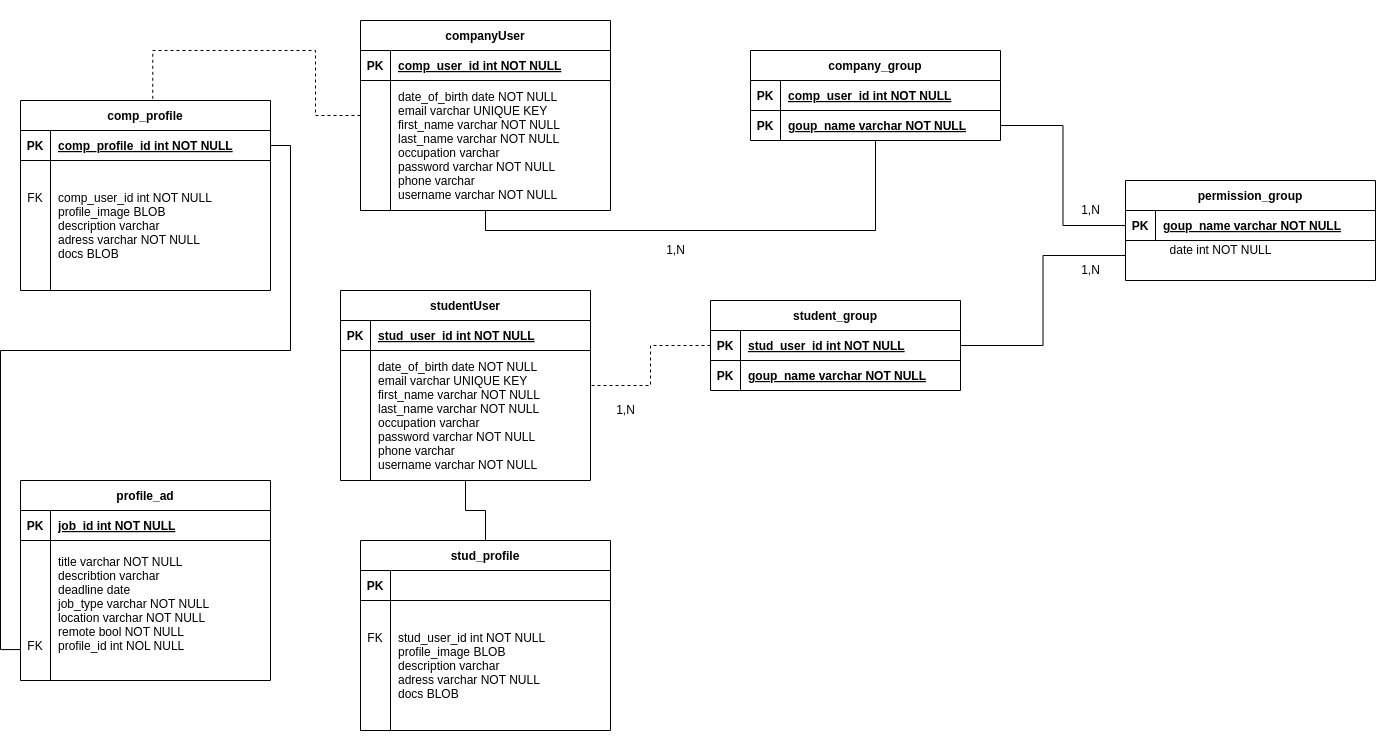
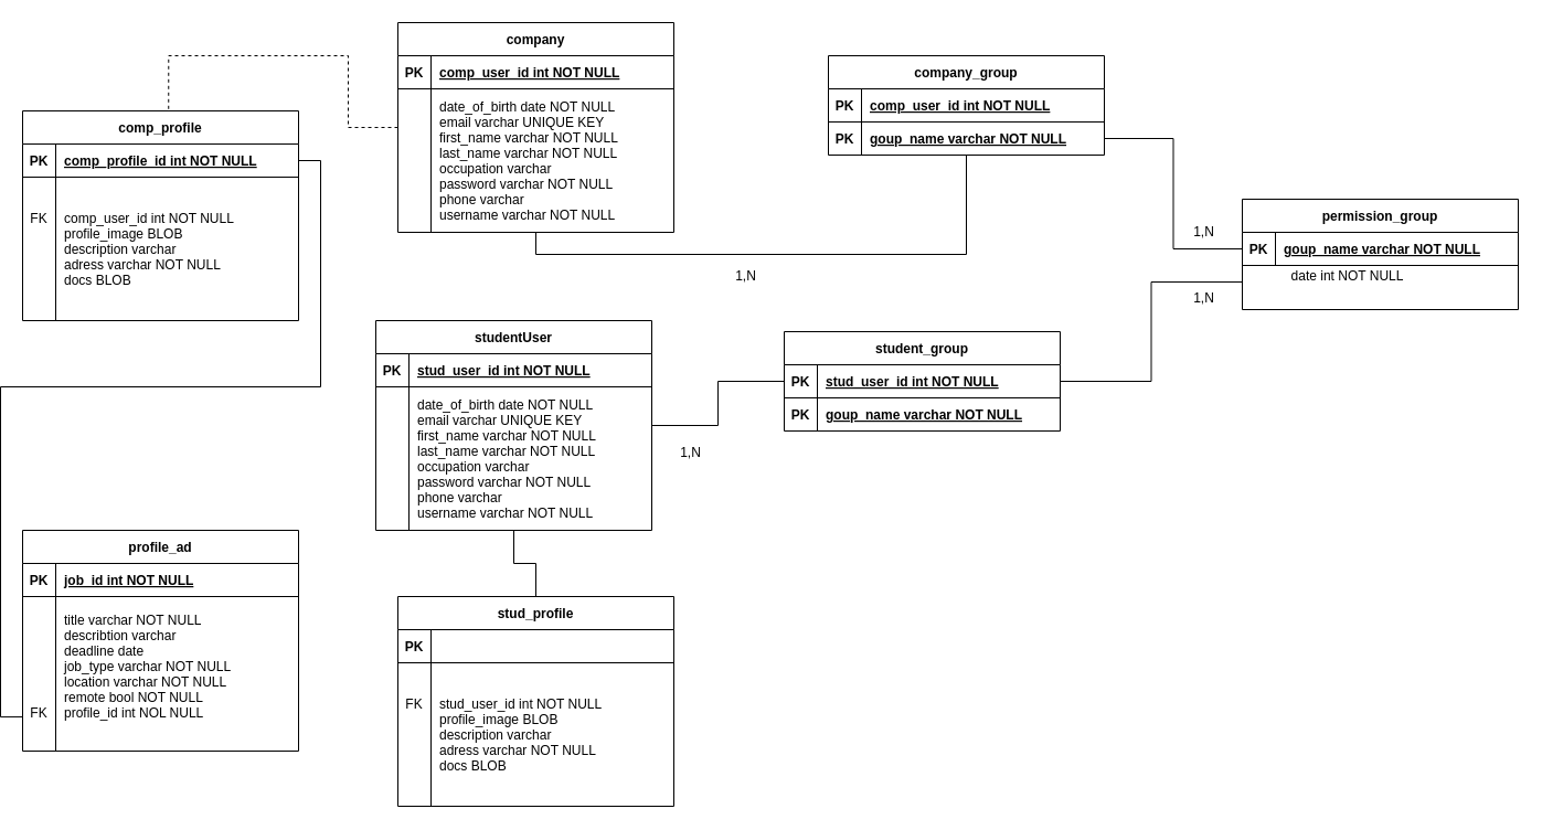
- <mxCell id="42" value="companyUser" style="shape=table;startSize=30;container=1;collapsible=1;childLayout=tableLayout;fixedRows=1;rowLines=0;fontStyle=1;align=center;resizeLast=1;" parent="1" vertex="1"><mxGeometry x="360" y="20" width="250" height="190" as="geometry" /></mxCell>
+ <mxCell id="42" value="company" style="shape=table;startSize=30;container=1;collapsible=1;childLayout=tableLayout;fixedRows=1;rowLines=0;fontStyle=1;align=center;resizeLast=1;" parent="1" vertex="1"><mxGeometry x="360" y="20" width="250" height="190" as="geometry" /></mxCell>
- <mxCell id="56" style="edgeStyle=orthogonalEdgeStyle;rounded=0;orthogonalLoop=1;jettySize=auto;html=1;endArrow=none;endFill=0;dashed=1;" parent="1" source="57" target="34" edge="1"><mxGeometry relative="1" as="geometry" /></mxCell>
+ <mxCell id="56" style="edgeStyle=orthogonalEdgeStyle;rounded=0;orthogonalLoop=1;jettySize=auto;html=1;endArrow=none;endFill=0;" parent="1" source="57" target="34" edge="1"><mxGeometry relative="1" as="geometry" /></mxCell>
